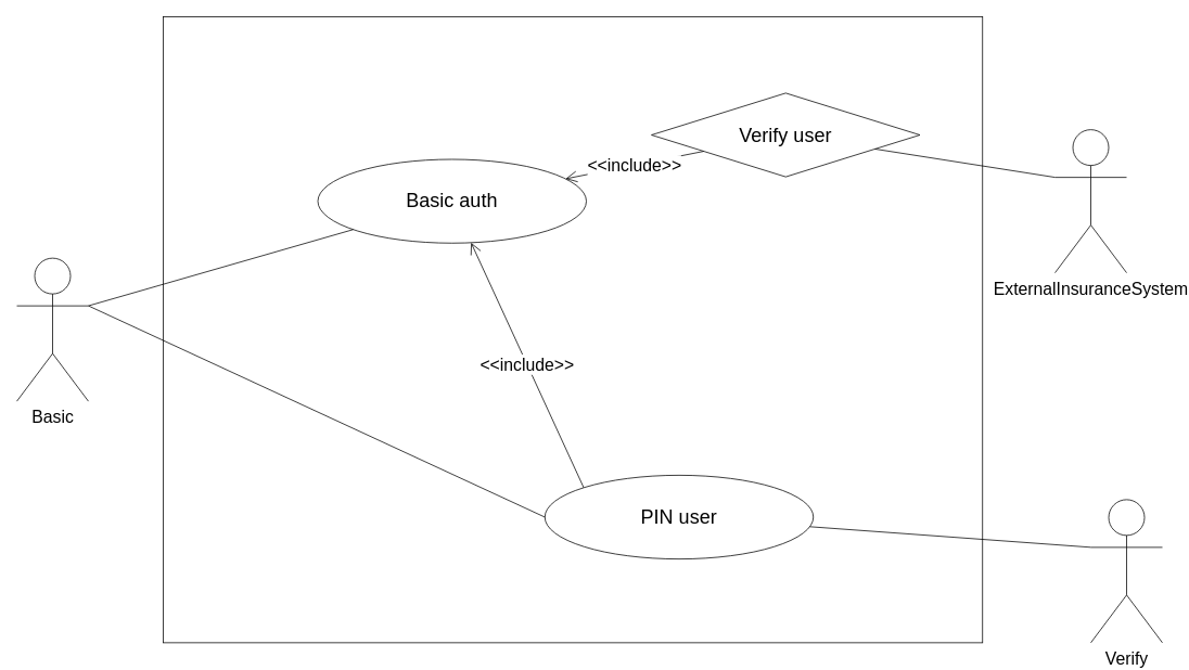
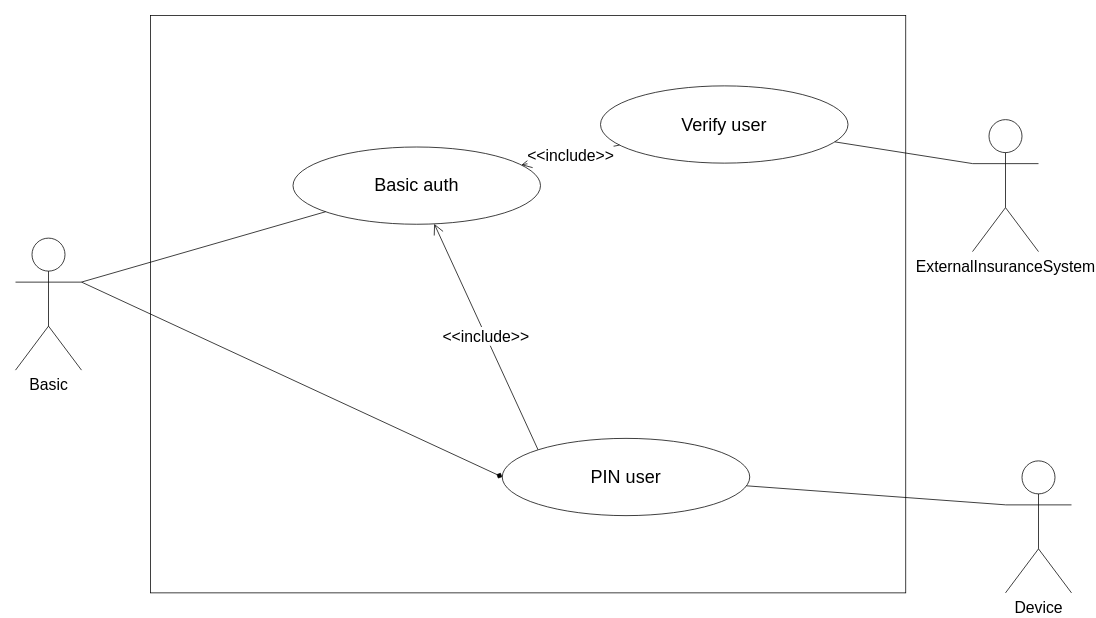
- <mxCell id="5" value="&lt;font style=&quot;font-size: 24px;&quot;&gt;Verify user&lt;/font&gt;" style="rhombus;whiteSpace=wrap;html=1;fillColor=none;" parent="1" vertex="1"><mxGeometry x="800" y="114" width="330" height="103" as="geometry" /></mxCell>
+ <mxCell id="5" value="&lt;font style=&quot;font-size: 24px;&quot;&gt;Verify user&lt;/font&gt;" style="ellipse;whiteSpace=wrap;html=1;fillColor=none;" parent="1" vertex="1"><mxGeometry x="800" y="114" width="330" height="103" as="geometry" /></mxCell>
- <mxCell id="11" value="" style="endArrow=none;html=1;rounded=0;exitX=1;exitY=0.333;exitDx=0;exitDy=0;exitPerimeter=0;entryX=0;entryY=0.5;entryDx=0;entryDy=0;" parent="1" source="2" target="10" edge="1"><mxGeometry width="50" height="50" relative="1" as="geometry"><mxPoint x="97" y="324" as="sourcePoint" /><mxPoint x="383.46" y="648.604" as="targetPoint" /></mxGeometry></mxCell>
+ <mxCell id="11" value="" style="endArrow=diamond;html=1;rounded=0;exitX=1;exitY=0.333;exitDx=0;exitDy=0;exitPerimeter=0;entryX=0;entryY=0.5;entryDx=0;entryDy=0;" parent="1" source="2" target="10" edge="1"><mxGeometry width="50" height="50" relative="1" as="geometry"><mxPoint x="97" y="324" as="sourcePoint" /><mxPoint x="383.46" y="648.604" as="targetPoint" /></mxGeometry></mxCell>
- <mxCell id="13" value="&lt;span style=&quot;font-size: 21px;&quot;&gt;Verify&lt;br&gt;&lt;/span&gt;" style="shape=umlActor;verticalLabelPosition=bottom;verticalAlign=top;html=1;outlineConnect=0;" parent="1" vertex="1"><mxGeometry x="1340" y="614" width="88" height="176" as="geometry" /></mxCell>
+ <mxCell id="13" value="&lt;span style=&quot;font-size: 21px;&quot;&gt;Device&lt;br&gt;&lt;/span&gt;" style="shape=umlActor;verticalLabelPosition=bottom;verticalAlign=top;html=1;outlineConnect=0;" parent="1" vertex="1"><mxGeometry x="1340" y="614" width="88" height="176" as="geometry" /></mxCell>
